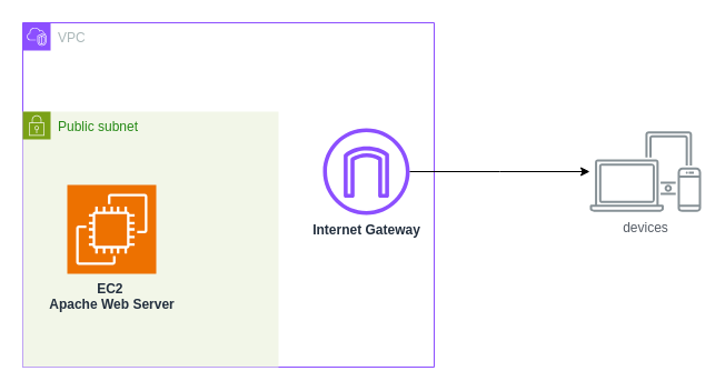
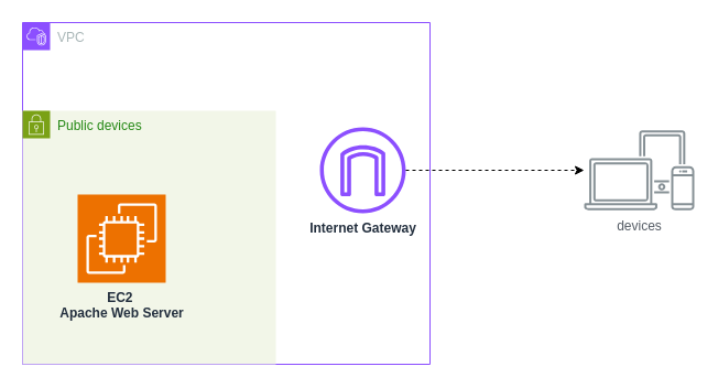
- <mxCell id="3" value="Public subnet" style="points=[[0,0],[0.25,0],[0.5,0],[0.75,0],[1,0],[1,0.25],[1,0.5],[1,0.75],[1,1],[0.75,1],[0.5,1],[0.25,1],[0,1],[0,0.75],[0,0.5],[0,0.25]];outlineConnect=0;gradientColor=none;html=1;whiteSpace=wrap;fontSize=12;fontStyle=0;container=1;pointerEvents=0;collapsible=0;recursiveResize=0;shape=mxgraph.aws4.group;grIcon=mxgraph.aws4.group_security_group;grStroke=0;strokeColor=#7AA116;fillColor=#F2F6E8;verticalAlign=top;align=left;spacingLeft=30;fontColor=#248814;dashed=0;" vertex="1" parent="2"><mxGeometry y="80" width="230" height="230" as="geometry" /></mxCell>
+ <mxCell id="3" value="Public devices" style="points=[[0,0],[0.25,0],[0.5,0],[0.75,0],[1,0],[1,0.25],[1,0.5],[1,0.75],[1,1],[0.75,1],[0.5,1],[0.25,1],[0,1],[0,0.75],[0,0.5],[0,0.25]];outlineConnect=0;gradientColor=none;html=1;whiteSpace=wrap;fontSize=12;fontStyle=0;container=1;pointerEvents=0;collapsible=0;recursiveResize=0;shape=mxgraph.aws4.group;grIcon=mxgraph.aws4.group_security_group;grStroke=0;strokeColor=#7AA116;fillColor=#F2F6E8;verticalAlign=top;align=left;spacingLeft=30;fontColor=#248814;dashed=0;" vertex="1" parent="2"><mxGeometry y="80" width="230" height="230" as="geometry" /></mxCell>
- <mxCell id="7" style="edgeStyle=orthogonalEdgeStyle;rounded=0;orthogonalLoop=1;jettySize=auto;html=1;" edge="1" parent="1" source="5" target="6"><mxGeometry relative="1" as="geometry" /></mxCell>
+ <mxCell id="7" style="edgeStyle=orthogonalEdgeStyle;rounded=0;orthogonalLoop=1;jettySize=auto;html=1;dashed=1;" edge="1" parent="1" source="5" target="6"><mxGeometry relative="1" as="geometry" /></mxCell>
- <mxCell id="4" value="&lt;b&gt;EC2&amp;nbsp;&lt;/b&gt;&lt;div&gt;&lt;b&gt;Apache&amp;nbsp;&lt;/b&gt;&lt;b style=&quot;background-color: transparent; color: light-dark(rgb(35, 47, 62), rgb(189, 199, 212));&quot;&gt;Web Server&lt;/b&gt;&lt;/div&gt;" style="sketch=0;points=[[0,0,0],[0.25,0,0],[0.5,0,0],[0.75,0,0],[1,0,0],[0,1,0],[0.25,1,0],[0.5,1,0],[0.75,1,0],[1,1,0],[0,0.25,0],[0,0.5,0],[0,0.75,0],[1,0.25,0],[1,0.5,0],[1,0.75,0]];outlineConnect=0;fontColor=#232F3E;fillColor=#ED7100;strokeColor=#ffffff;dashed=0;verticalLabelPosition=bottom;verticalAlign=top;align=center;html=1;fontSize=12;fontStyle=0;aspect=fixed;shape=mxgraph.aws4.resourceIcon;resIcon=mxgraph.aws4.ec2;" vertex="1" parent="3"><mxGeometry x="40" y="66" width="80" height="80" as="geometry" /></mxCell>
+ <mxCell id="4" value="&lt;b&gt;EC2&amp;nbsp;&lt;/b&gt;&lt;div&gt;&lt;b&gt;Apache&amp;nbsp;&lt;/b&gt;&lt;b style=&quot;background-color: transparent; color: light-dark(rgb(35, 47, 62), rgb(189, 199, 212));&quot;&gt;Web Server&lt;/b&gt;&lt;/div&gt;" style="sketch=0;points=[[0,0,0],[0.25,0,0],[0.5,0,0],[0.75,0,0],[1,0,0],[0,1,0],[0.25,1,0],[0.5,1,0],[0.75,1,0],[1,1,0],[0,0.25,0],[0,0.5,0],[0,0.75,0],[1,0.25,0],[1,0.5,0],[1,0.75,0]];outlineConnect=0;fontColor=#232F3E;fillColor=#ED7100;strokeColor=#ffffff;dashed=0;verticalLabelPosition=bottom;verticalAlign=top;align=center;html=1;fontSize=12;fontStyle=0;aspect=fixed;shape=mxgraph.aws4.resourceIcon;resIcon=mxgraph.aws4.ec2;" vertex="1" parent="3"><mxGeometry x="50" y="76" width="80" height="80" as="geometry" /></mxCell>
